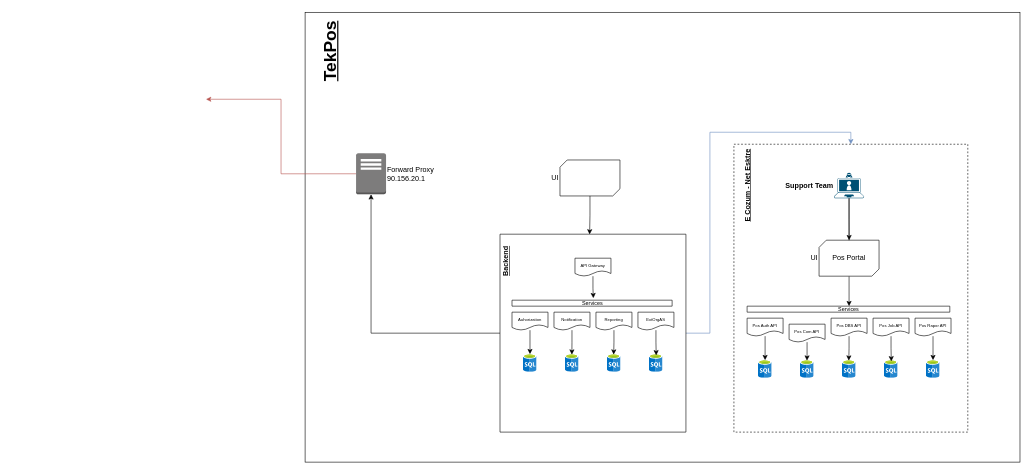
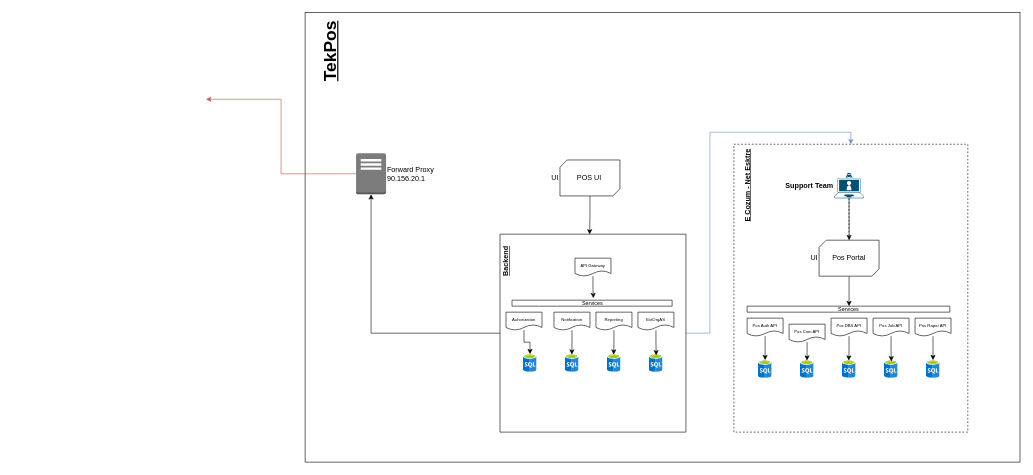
+ <mxCell id="48" value="POS UI" style="text;html=1;strokeColor=none;fillColor=none;align=center;verticalAlign=middle;whiteSpace=wrap;rounded=0;movable=1;resizable=1;rotatable=1;deletable=1;editable=1;locked=0;connectable=1;container=0;" vertex="1" parent="1"><mxGeometry x="951.5" y="281.25" width="60" height="30" as="geometry" /></mxCell>
- <mxCell id="17" value="" style="edgeStyle=orthogonalEdgeStyle;rounded=0;orthogonalLoop=1;jettySize=auto;html=1;" edge="1" parent="5" source="16" target="31"><mxGeometry relative="1" as="geometry" /></mxCell>
+ <mxCell id="17" value="" style="edgeStyle=orthogonalEdgeStyle;rounded=0;orthogonalLoop=1;jettySize=auto;html=1;dashed=1;" edge="1" parent="5" source="16" target="31"><mxGeometry relative="1" as="geometry" /></mxCell>
- <mxCell id="34" value="&lt;font style=&quot;font-size: 7px;&quot;&gt;Auhorization&lt;/font&gt;" style="shape=document;whiteSpace=wrap;html=1;boundedLbl=1;container=0;" vertex="1" parent="1"><mxGeometry x="853" y="520" width="60" height="30" as="geometry" /></mxCell>
+ <mxCell id="34" value="&lt;font style=&quot;font-size: 7px;&quot;&gt;Auhorization&lt;/font&gt;" style="shape=document;whiteSpace=wrap;html=1;boundedLbl=1;container=0;" vertex="1" parent="1"><mxGeometry x="843" y="520" width="60" height="30" as="geometry" /></mxCell>
